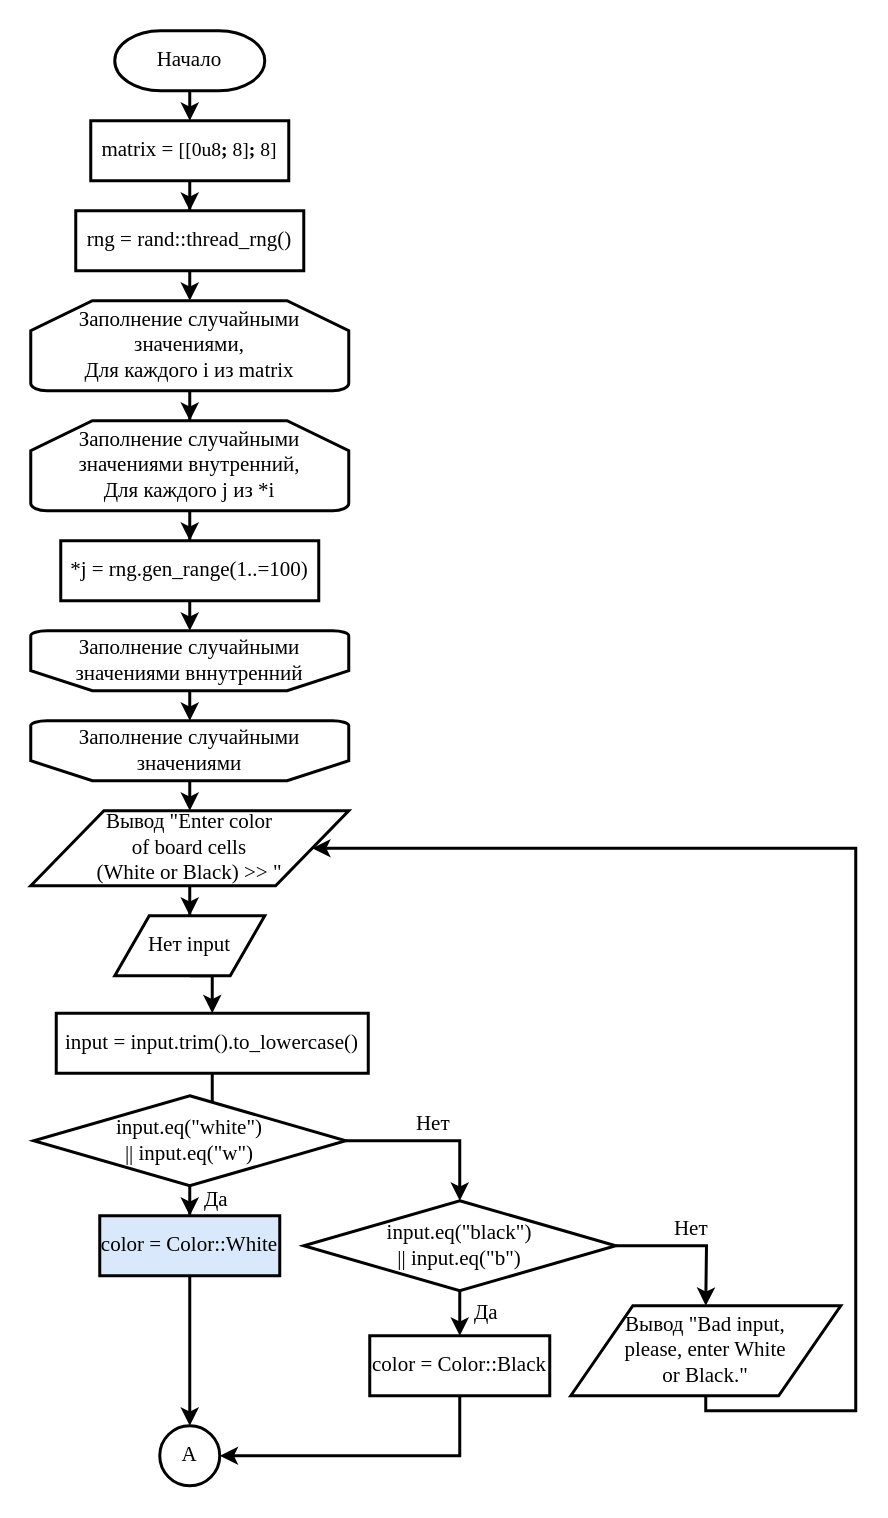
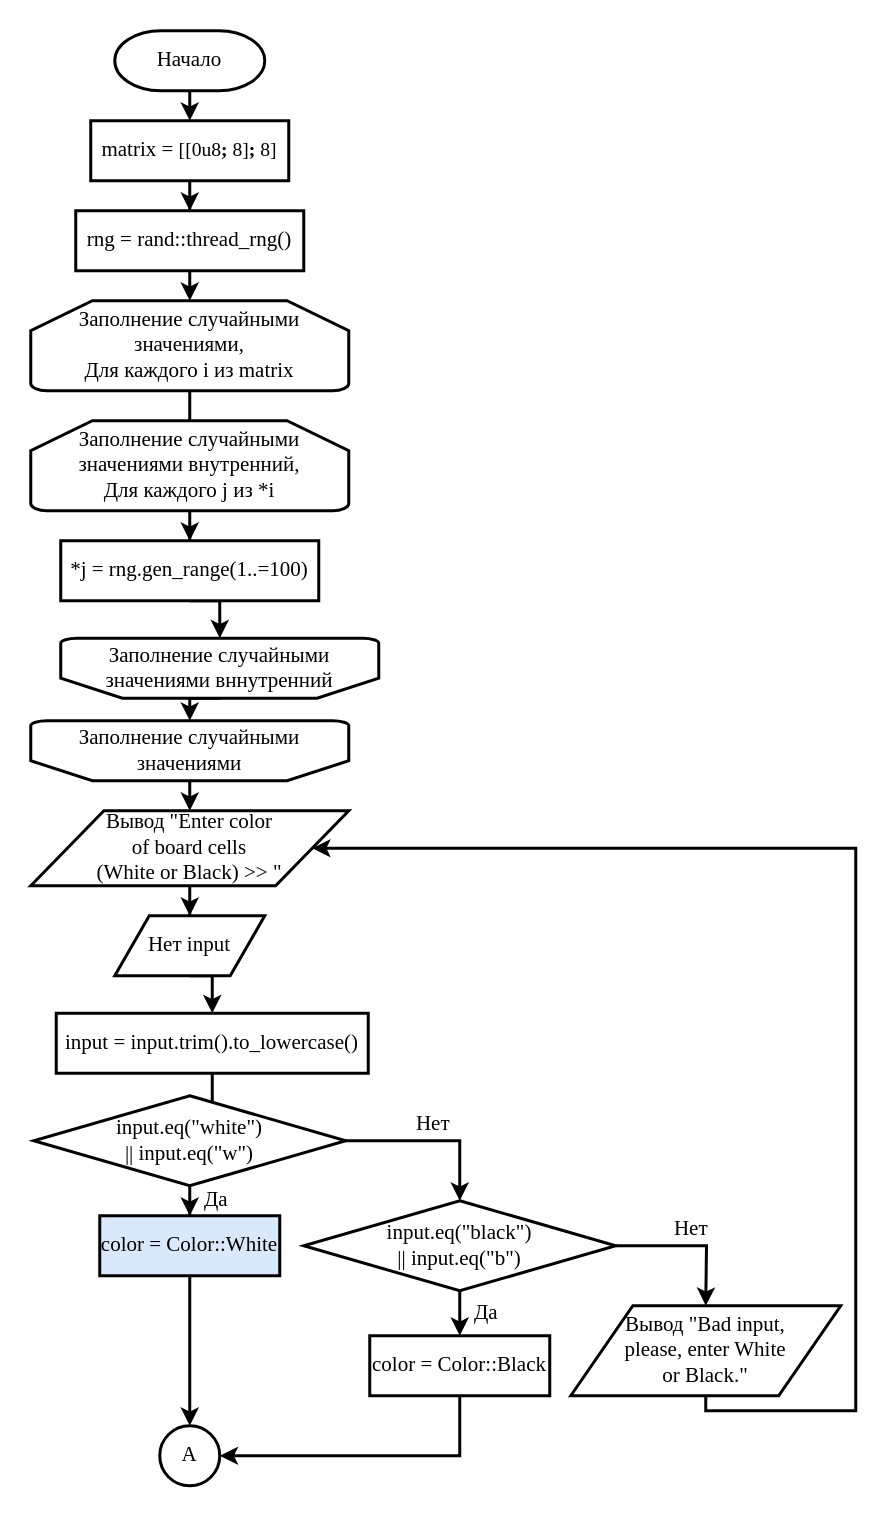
- <mxCell id="8" value="" style="edgeStyle=orthogonalEdgeStyle;rounded=0;orthogonalLoop=1;jettySize=auto;html=1;fontFamily=Times New Roman;fontSize=14;fontColor=#000000;strokeWidth=2;" edge="1" parent="1" source="9" target="11"><mxGeometry relative="1" as="geometry" /></mxCell>
+ <mxCell id="8" value="" style="edgeStyle=orthogonalEdgeStyle;rounded=0;orthogonalLoop=1;jettySize=auto;html=1;fontFamily=Times New Roman;fontSize=14;fontColor=#000000;strokeWidth=2;endArrow=none;" edge="1" parent="1" source="9" target="11"><mxGeometry relative="1" as="geometry" /></mxCell>
- <mxCell id="15" value="Заполнение случайными значениями вннутренний&lt;br&gt;" style="strokeWidth=2;html=1;shape=mxgraph.flowchart.loop_limit;whiteSpace=wrap;labelBorderColor=none;fontFamily=Times New Roman;fontSize=14;fontColor=#000000;direction=west;" vertex="1" parent="1"><mxGeometry x="20" y="420" width="212" height="40" as="geometry" /></mxCell>
+ <mxCell id="15" value="Заполнение случайными значениями вннутренний&lt;br&gt;" style="strokeWidth=2;html=1;shape=mxgraph.flowchart.loop_limit;whiteSpace=wrap;labelBorderColor=none;fontFamily=Times New Roman;fontSize=14;fontColor=#000000;direction=west;" vertex="1" parent="1"><mxGeometry x="40" y="425" width="212" height="40" as="geometry" /></mxCell>
